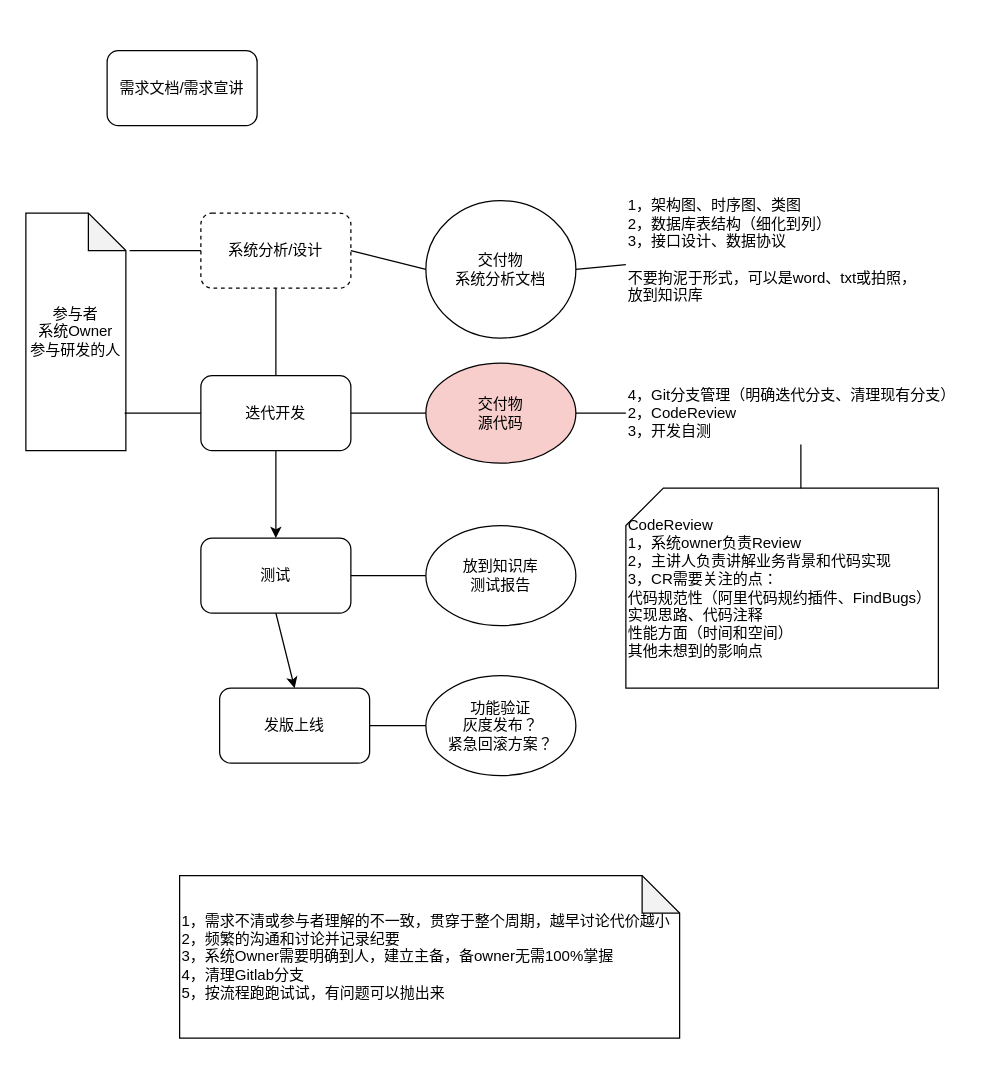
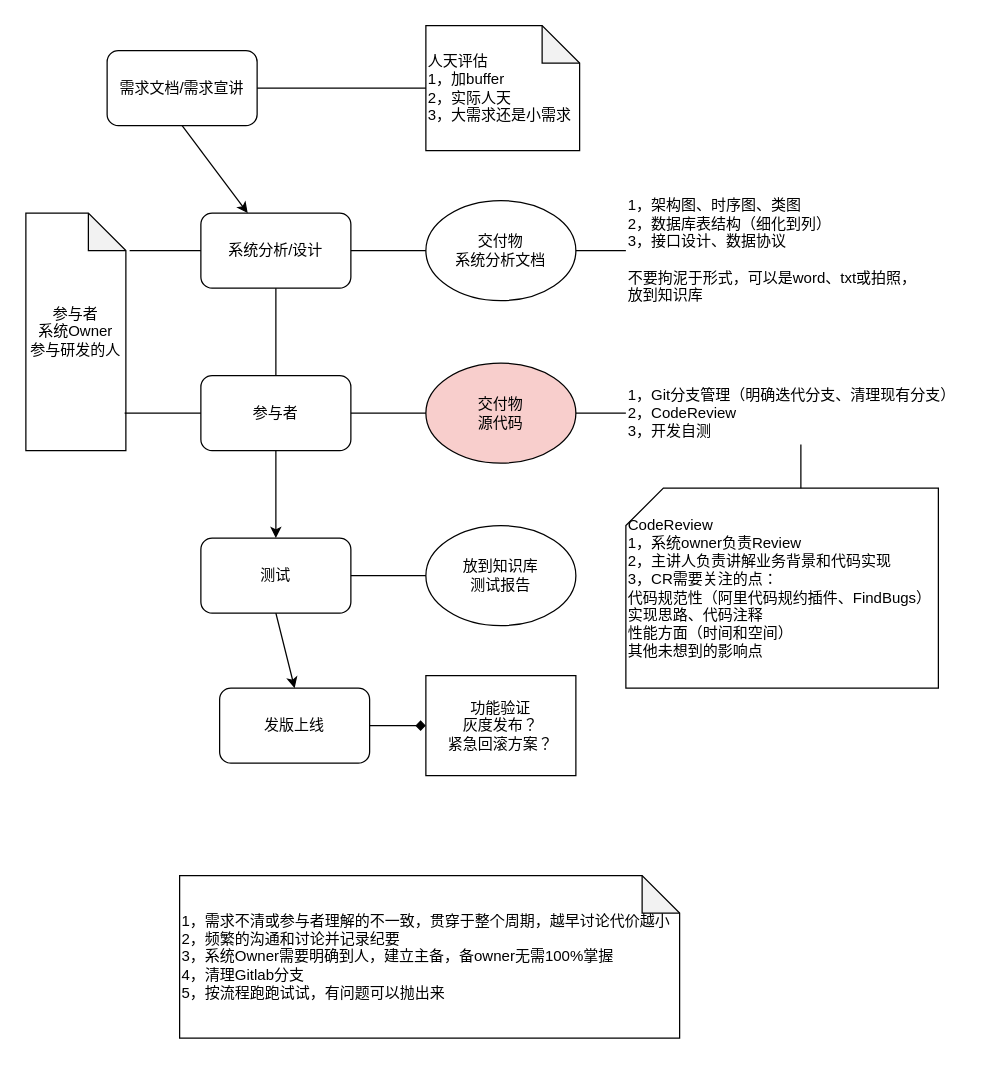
+ <mxCell id="12" value="" style="endArrow=none;html=1;exitX=1;exitY=0.5;exitDx=0;exitDy=0;" parent="1" source="2" target="11" edge="1"><mxGeometry width="50" height="50" relative="1" as="geometry"><mxPoint x="420" y="200" as="sourcePoint" /><mxPoint x="470" y="150" as="targetPoint" /></mxGeometry></mxCell>
+ <mxCell id="11" value="人天评估&lt;br&gt;1，加buffer&lt;br&gt;2，实际人天&lt;br&gt;3，大需求还是小需求" style="shape=note;whiteSpace=wrap;html=1;backgroundOutline=1;darkOpacity=0.05;align=left;" parent="1" vertex="1"><mxGeometry x="340" y="20" width="123" height="100" as="geometry" /></mxCell>
+ <mxCell id="7" value="" style="endArrow=classic;html=1;exitX=0.5;exitY=1;exitDx=0;exitDy=0;" parent="1" source="2" target="3" edge="1"><mxGeometry width="50" height="50" relative="1" as="geometry"><mxPoint x="420" y="280" as="sourcePoint" /><mxPoint x="470" y="230" as="targetPoint" /></mxGeometry></mxCell>
- <mxCell id="3" value="系统分析/设计" style="rounded=1;whiteSpace=wrap;html=1;dashed=1;" parent="1" vertex="1"><mxGeometry x="160" y="170" width="120" height="60" as="geometry" /></mxCell>
+ <mxCell id="3" value="系统分析/设计" style="rounded=1;whiteSpace=wrap;html=1;" parent="1" vertex="1"><mxGeometry x="160" y="170" width="120" height="60" as="geometry" /></mxCell>
- <mxCell id="16" value="交付物&lt;br&gt;系统分析文档" style="ellipse;whiteSpace=wrap;html=1;" parent="1" vertex="1"><mxGeometry x="340" y="160" width="120" height="110" as="geometry" /></mxCell>
+ <mxCell id="16" value="交付物&lt;br&gt;系统分析文档" style="ellipse;whiteSpace=wrap;html=1;" parent="1" vertex="1"><mxGeometry x="340" y="160" width="120" height="80" as="geometry" /></mxCell>
- <mxCell id="4" value="迭代开发" style="rounded=1;whiteSpace=wrap;html=1;" parent="1" vertex="1"><mxGeometry x="160" y="300" width="120" height="60" as="geometry" /></mxCell>
+ <mxCell id="4" value="参与者" style="rounded=1;whiteSpace=wrap;html=1;" parent="1" vertex="1"><mxGeometry x="160" y="300" width="120" height="60" as="geometry" /></mxCell>
- <mxCell id="21" value="4，Git分支管理（明确迭代分支、清理现有分支）&lt;br&gt;2，CodeReview&lt;br&gt;3，开发自测" style="text;html=1;strokeColor=none;fillColor=none;align=left;verticalAlign=middle;whiteSpace=wrap;rounded=0;" parent="1" vertex="1"><mxGeometry x="500" y="305" width="280" height="50" as="geometry" /></mxCell>
+ <mxCell id="21" value="1，Git分支管理（明确迭代分支、清理现有分支）&lt;br&gt;2，CodeReview&lt;br&gt;3，开发自测" style="text;html=1;strokeColor=none;fillColor=none;align=left;verticalAlign=middle;whiteSpace=wrap;rounded=0;" parent="1" vertex="1"><mxGeometry x="500" y="305" width="280" height="50" as="geometry" /></mxCell>
- <mxCell id="25" value="" style="endArrow=none;html=1;exitX=1;exitY=0.5;exitDx=0;exitDy=0;entryX=0;entryY=0.5;entryDx=0;entryDy=0;" parent="1" source="6" target="24" edge="1"><mxGeometry width="50" height="50" relative="1" as="geometry"><mxPoint x="290" y="470" as="sourcePoint" /><mxPoint x="350" y="470" as="targetPoint" /></mxGeometry></mxCell>
+ <mxCell id="25" value="" style="endArrow=diamond;html=1;exitX=1;exitY=0.5;exitDx=0;exitDy=0;entryX=0;entryY=0.5;entryDx=0;entryDy=0;" parent="1" source="6" target="24" edge="1"><mxGeometry width="50" height="50" relative="1" as="geometry"><mxPoint x="290" y="470" as="sourcePoint" /><mxPoint x="350" y="470" as="targetPoint" /></mxGeometry></mxCell>
- <mxCell id="24" value="功能验证&lt;br&gt;灰度发布？&lt;br&gt;紧急回滚方案？" style="ellipse;whiteSpace=wrap;html=1;" parent="1" vertex="1"><mxGeometry x="340" y="540" width="120" height="80" as="geometry" /></mxCell>
+ <mxCell id="24" value="功能验证&lt;br&gt;灰度发布？&lt;br&gt;紧急回滚方案？" style="whiteSpace=wrap;html=1;rounded=0;" parent="1" vertex="1"><mxGeometry x="340" y="540" width="120" height="80" as="geometry" /></mxCell>
